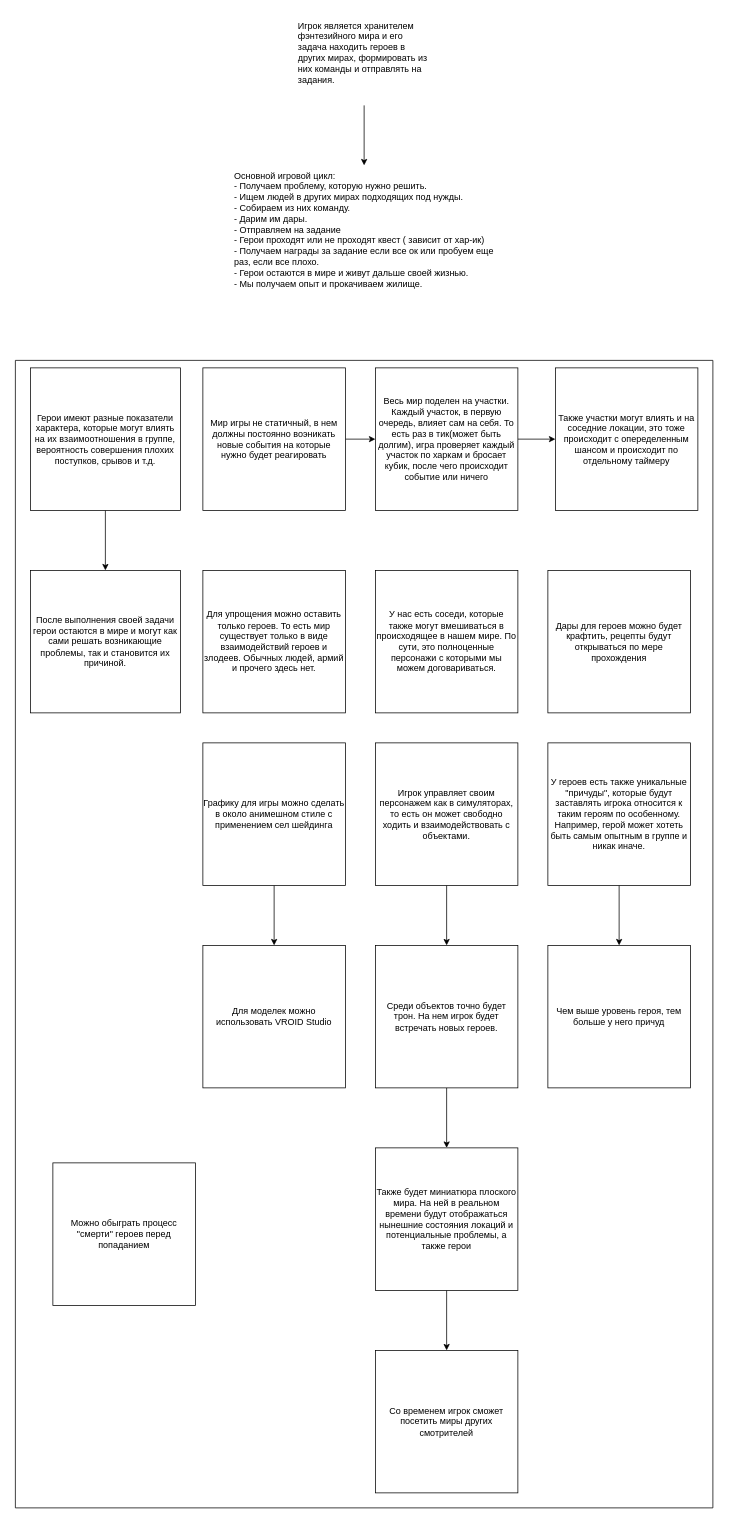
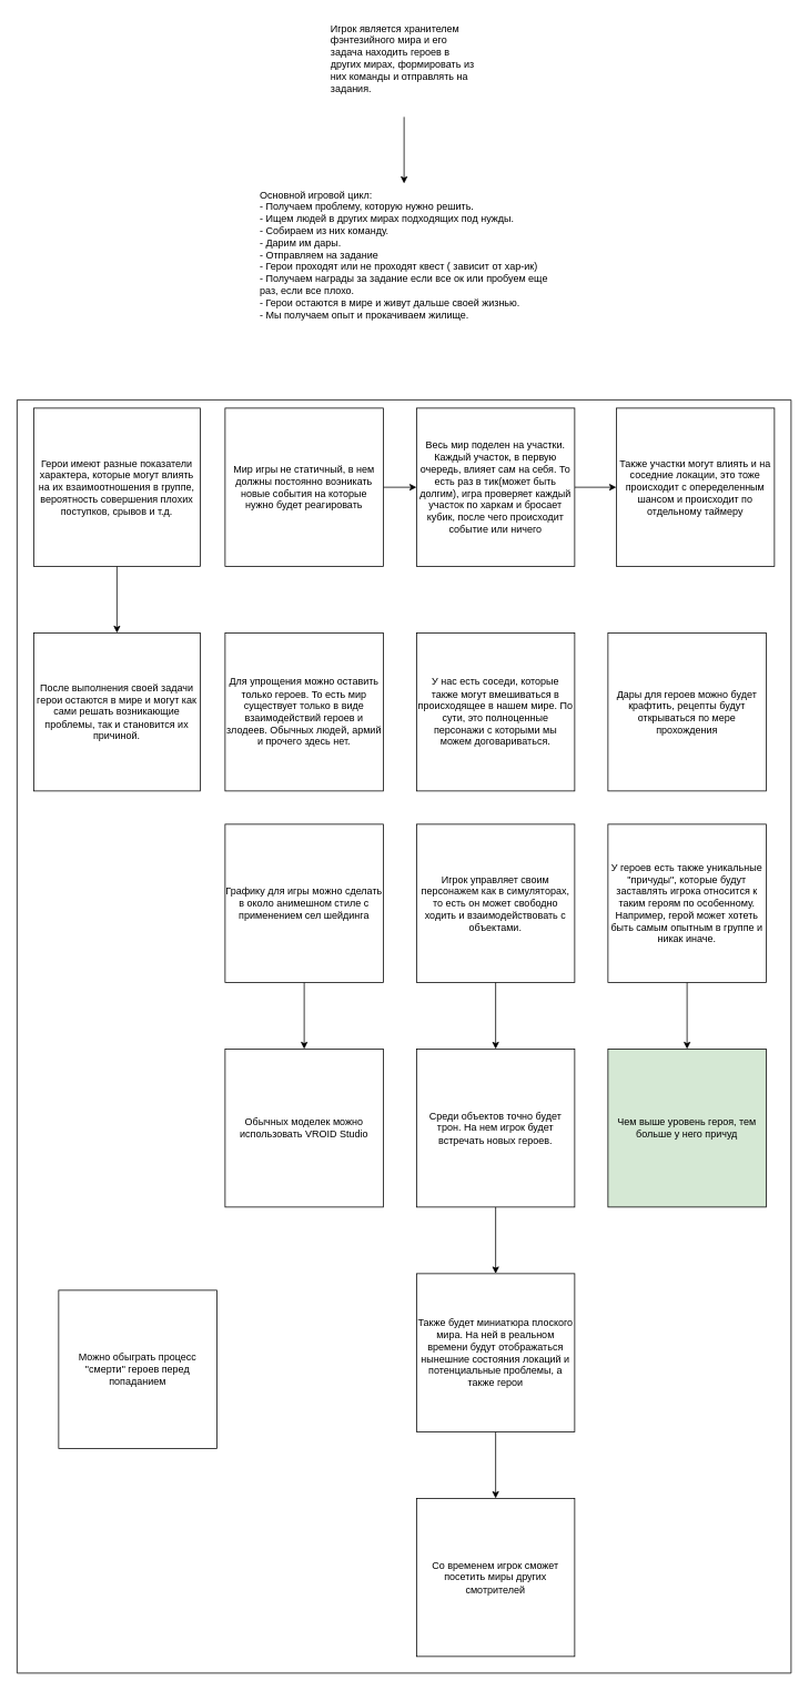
- <mxCell id="29" value="Для моделек можно использовать VROID Studio" style="whiteSpace=wrap;html=1;aspect=fixed;" vertex="1" parent="5"><mxGeometry x="250" y="780" width="190" height="190" as="geometry" /></mxCell>
+ <mxCell id="29" value="Обычных моделек можно использовать VROID Studio" style="whiteSpace=wrap;html=1;aspect=fixed;" vertex="1" parent="5"><mxGeometry x="250" y="780" width="190" height="190" as="geometry" /></mxCell>
- <mxCell id="19" value="Чем выше уровень героя, тем больше у него причуд" style="whiteSpace=wrap;html=1;aspect=fixed;" vertex="1" parent="5"><mxGeometry x="710" y="780" width="190" height="190" as="geometry" /></mxCell>
+ <mxCell id="19" value="Чем выше уровень героя, тем больше у него причуд" style="whiteSpace=wrap;html=1;aspect=fixed;fillColor=#d5e8d4;" vertex="1" parent="5"><mxGeometry x="710" y="780" width="190" height="190" as="geometry" /></mxCell>
